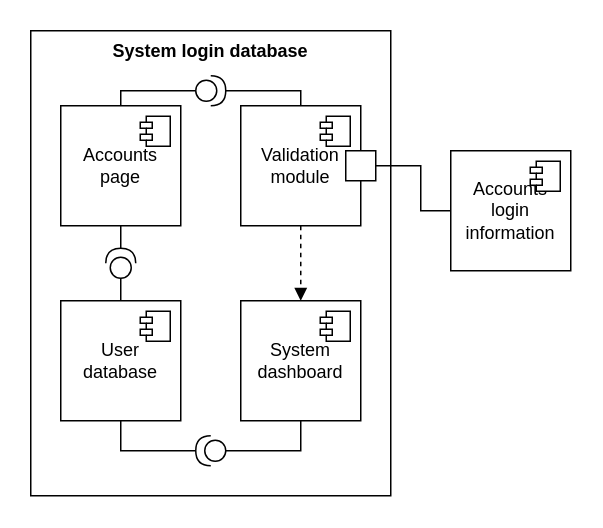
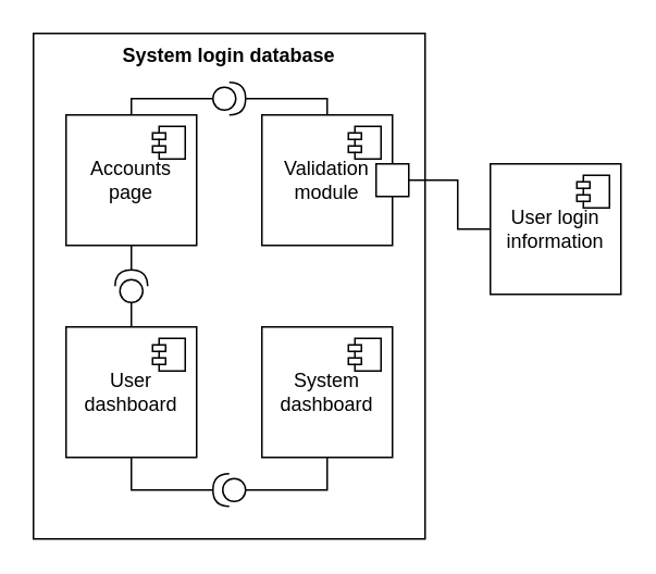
- <mxCell id="11" value="Accounts login information" style="html=1;dropTarget=0;whiteSpace=wrap;" vertex="1" parent="1"><mxGeometry x="300" y="100" width="80" height="80" as="geometry" /></mxCell>
+ <mxCell id="11" value="User login information" style="html=1;dropTarget=0;whiteSpace=wrap;" vertex="1" parent="1"><mxGeometry x="300" y="100" width="80" height="80" as="geometry" /></mxCell>
- <mxCell id="13" value="" style="html=1;verticalAlign=bottom;labelBackgroundColor=none;endArrow=block;endFill=1;dashed=1;rounded=0;exitX=0.5;exitY=1;exitDx=0;exitDy=0;entryX=0.5;entryY=0;entryDx=0;entryDy=0;" edge="1" parent="1" source="5" target="9"><mxGeometry width="160" relative="1" as="geometry"><mxPoint x="150" y="210" as="sourcePoint" /><mxPoint x="310" y="210" as="targetPoint" /></mxGeometry></mxCell>
- <mxCell id="7" value="User database" style="html=1;dropTarget=0;whiteSpace=wrap;" vertex="1" parent="1"><mxGeometry x="40" y="200" width="80" height="80" as="geometry" /></mxCell>
+ <mxCell id="7" value="User dashboard" style="html=1;dropTarget=0;whiteSpace=wrap;" vertex="1" parent="1"><mxGeometry x="40" y="200" width="80" height="80" as="geometry" /></mxCell>
